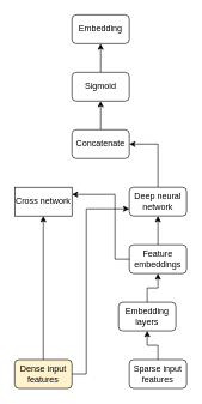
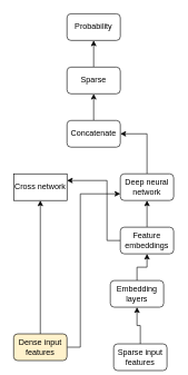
- <mxCell id="19" value="Embedding" style="rounded=1;whiteSpace=wrap;html=1;" vertex="1" parent="1"><mxGeometry x="100" y="20" width="80" height="40" as="geometry" /></mxCell>
+ <mxCell id="19" value="Probability" style="rounded=1;whiteSpace=wrap;html=1;" vertex="1" parent="1"><mxGeometry x="100" y="20" width="80" height="40" as="geometry" /></mxCell>
- <mxCell id="18" value="Sigmoid" style="rounded=1;whiteSpace=wrap;html=1;" vertex="1" parent="1"><mxGeometry x="100" y="100" width="80" height="40" as="geometry" /></mxCell>
+ <mxCell id="18" value="Sparse" style="rounded=1;whiteSpace=wrap;html=1;" vertex="1" parent="1"><mxGeometry x="100" y="100" width="80" height="40" as="geometry" /></mxCell>
- <mxCell id="11" value="Sparse input features" style="rounded=1;whiteSpace=wrap;html=1;" vertex="1" parent="1"><mxGeometry x="180" y="500" width="80" height="40" as="geometry" /></mxCell>
+ <mxCell id="11" value="Sparse input features" style="rounded=1;whiteSpace=wrap;html=1;" vertex="1" parent="1"><mxGeometry x="170" y="515" width="80" height="40" as="geometry" /></mxCell>
